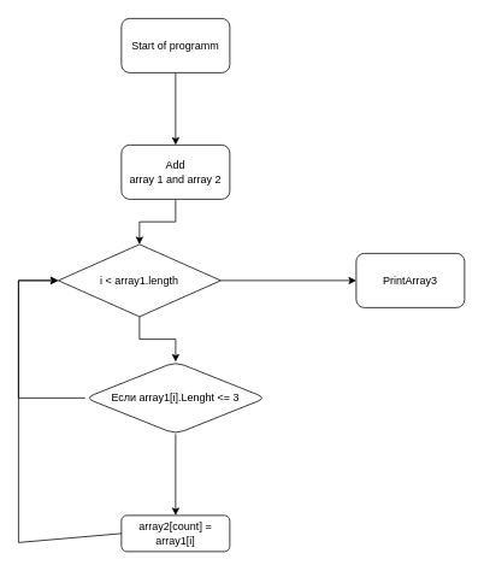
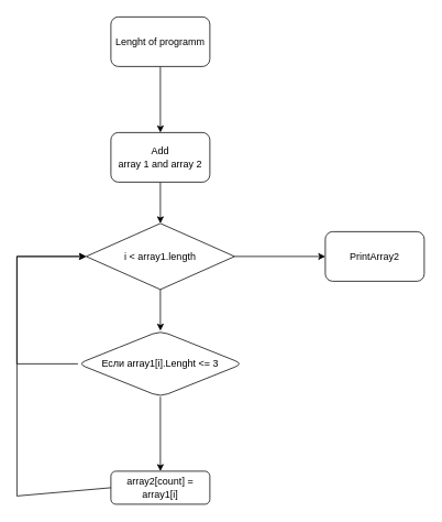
- <mxCell id="3" value="Start of programm" style="rounded=1;whiteSpace=wrap;html=1;" vertex="1" parent="1"><mxGeometry x="134" y="20" width="120" height="60" as="geometry" /></mxCell>
+ <mxCell id="3" value="Lenght of programm" style="rounded=1;whiteSpace=wrap;html=1;" vertex="1" parent="1"><mxGeometry x="134" y="20" width="120" height="60" as="geometry" /></mxCell>
- <mxCell id="11" value="i &amp;lt; array1.length" style="rhombus;whiteSpace=wrap;html=1;" vertex="1" parent="1"><mxGeometry x="64" y="270" width="180" height="80" as="geometry" /></mxCell>
+ <mxCell id="11" value="i &amp;lt; array1.length" style="rhombus;whiteSpace=wrap;html=1;" vertex="1" parent="1"><mxGeometry x="104" y="270" width="180" height="80" as="geometry" /></mxCell>
- <mxCell id="13" value="PrintArray3" style="rounded=1;whiteSpace=wrap;html=1;" vertex="1" parent="1"><mxGeometry x="394" y="280" width="120" height="60" as="geometry" /></mxCell>
+ <mxCell id="13" value="PrintArray2" style="rounded=1;whiteSpace=wrap;html=1;" vertex="1" parent="1"><mxGeometry x="394" y="280" width="120" height="60" as="geometry" /></mxCell>
